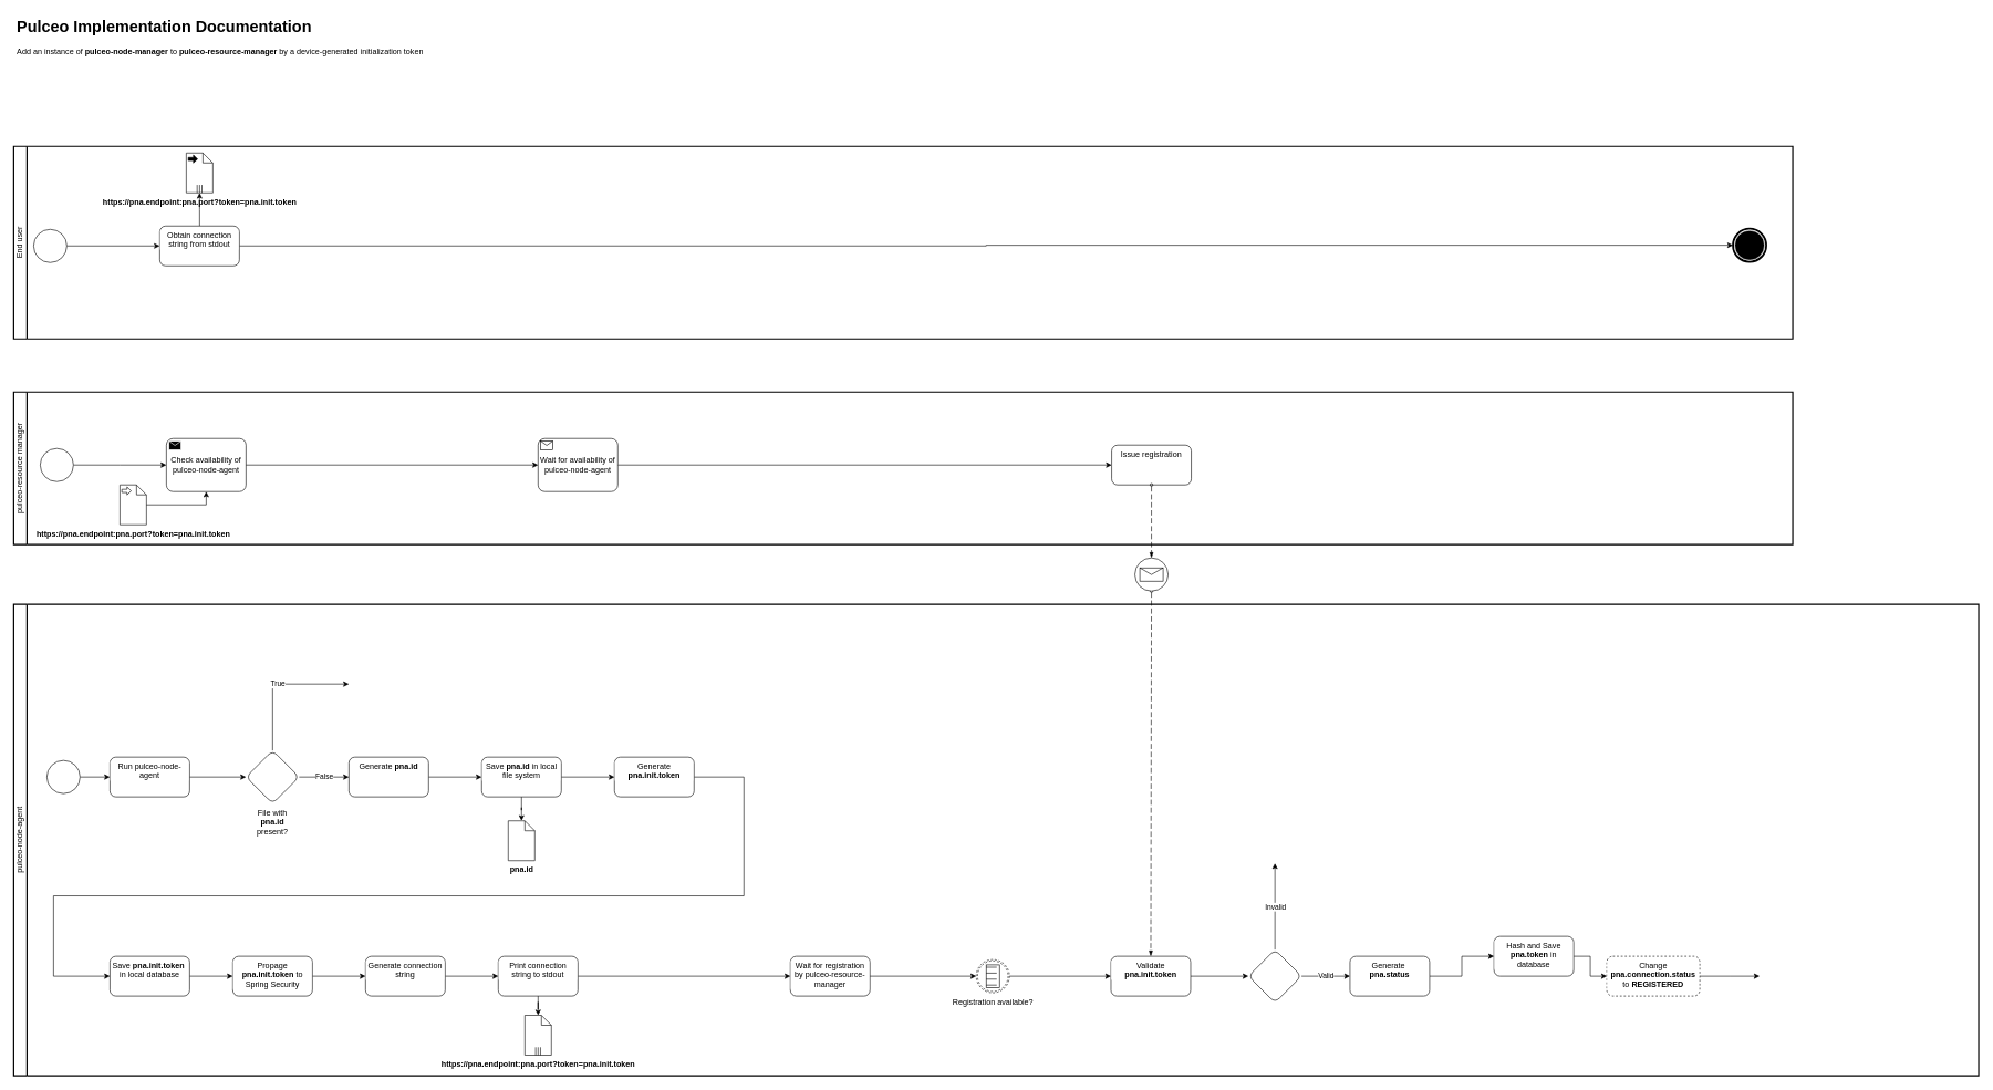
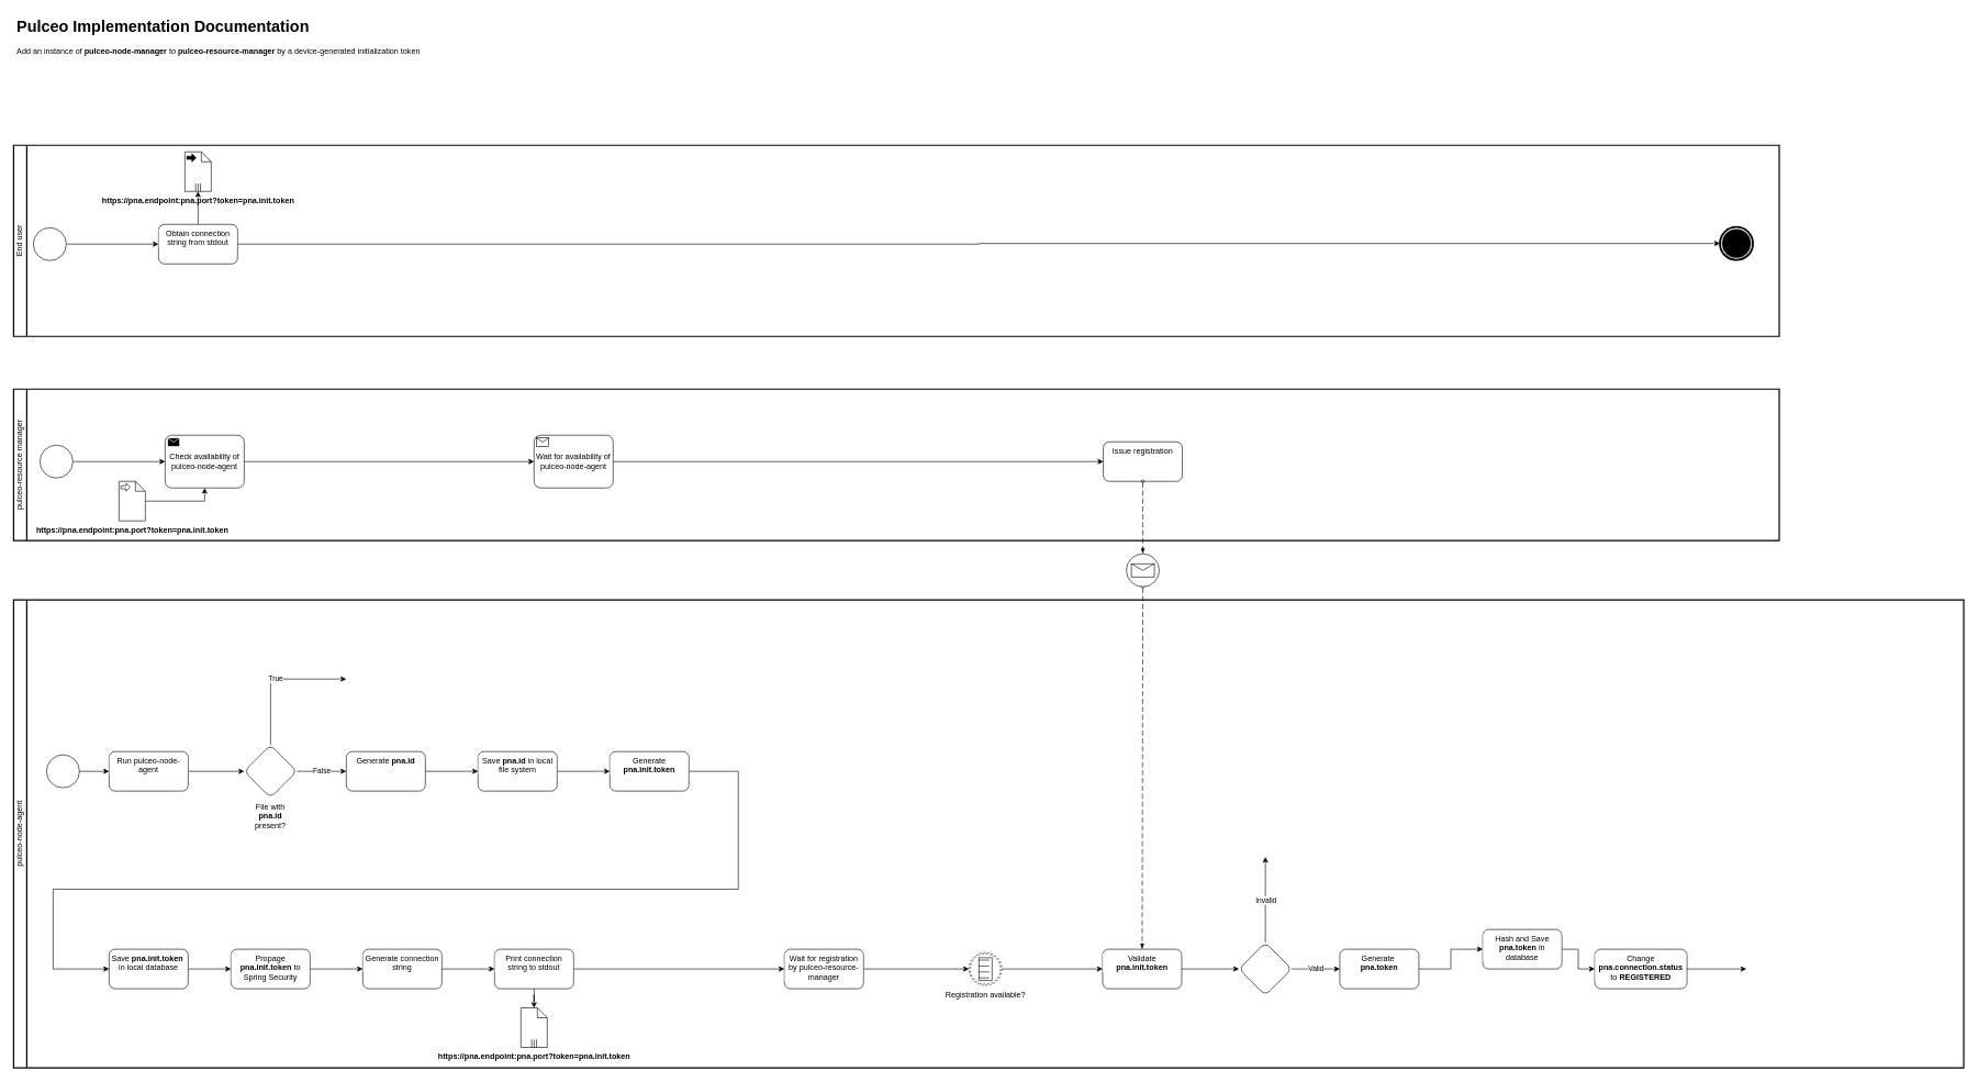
- <mxCell id="23" style="edgeStyle=orthogonalEdgeStyle;rounded=0;orthogonalLoop=1;jettySize=auto;html=1;entryX=0.5;entryY=0;entryDx=0;entryDy=0;entryPerimeter=0;" edge="1" parent="2" source="13" target="22"><mxGeometry relative="1" as="geometry" /></mxCell>
- <mxCell id="22" value="&lt;b&gt;pna.id&lt;/b&gt;" style="shape=mxgraph.bpmn.data;labelPosition=center;verticalLabelPosition=bottom;align=center;verticalAlign=top;size=15;html=1;" vertex="1" parent="2"><mxGeometry x="745" y="326" width="40" height="60" as="geometry" /></mxCell>
- <mxCell id="38" value="Generate&amp;nbsp;&lt;br&gt;&lt;b&gt;pna.status&lt;/b&gt;" style="whiteSpace=wrap;html=1;verticalAlign=top;rounded=1;labelBackgroundColor=#ffffff;" vertex="1" parent="2"><mxGeometry x="2013" y="530" width="120" height="60" as="geometry" /></mxCell>
+ <mxCell id="38" value="Generate&amp;nbsp;&lt;br&gt;&lt;b&gt;pna.token&lt;/b&gt;" style="whiteSpace=wrap;html=1;verticalAlign=top;rounded=1;labelBackgroundColor=#ffffff;" vertex="1" parent="2"><mxGeometry x="2013" y="530" width="120" height="60" as="geometry" /></mxCell>
- <mxCell id="42" value="Change &lt;b&gt;pna.connection.status&lt;br&gt;&lt;/b&gt;to &lt;b&gt;REGISTERED&lt;/b&gt;" style="whiteSpace=wrap;html=1;verticalAlign=top;rounded=1;labelBackgroundColor=#ffffff;dashed=1;" vertex="1" parent="2"><mxGeometry x="2400" y="530" width="140" height="60" as="geometry" /></mxCell>
+ <mxCell id="42" value="Change &lt;b&gt;pna.connection.status&lt;br&gt;&lt;/b&gt;to &lt;b&gt;REGISTERED&lt;/b&gt;" style="whiteSpace=wrap;html=1;verticalAlign=top;rounded=1;labelBackgroundColor=#ffffff;" vertex="1" parent="2"><mxGeometry x="2400" y="530" width="140" height="60" as="geometry" /></mxCell>
